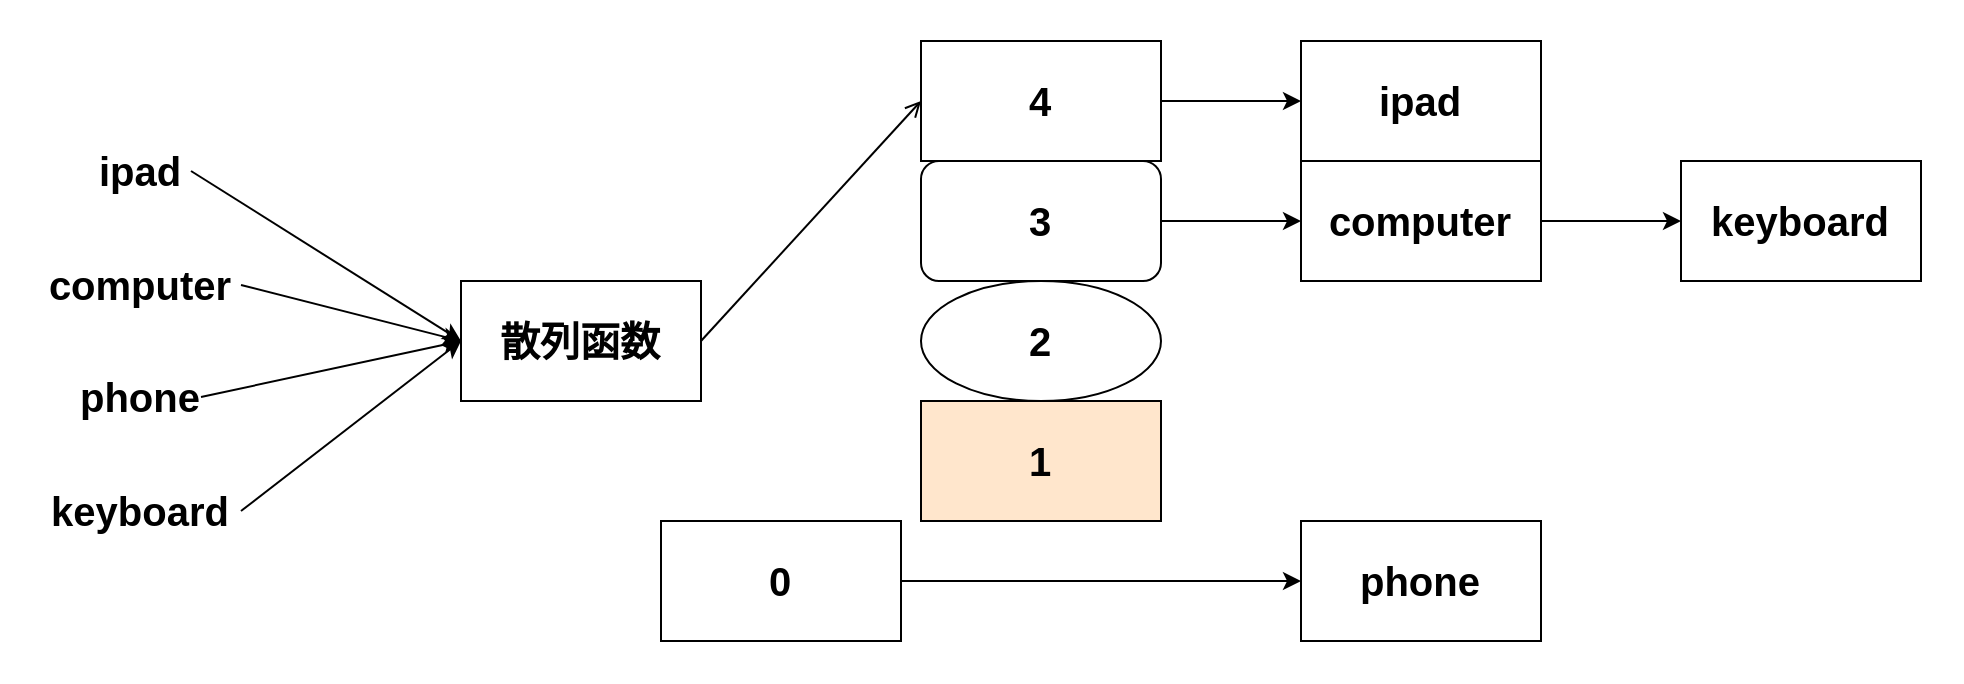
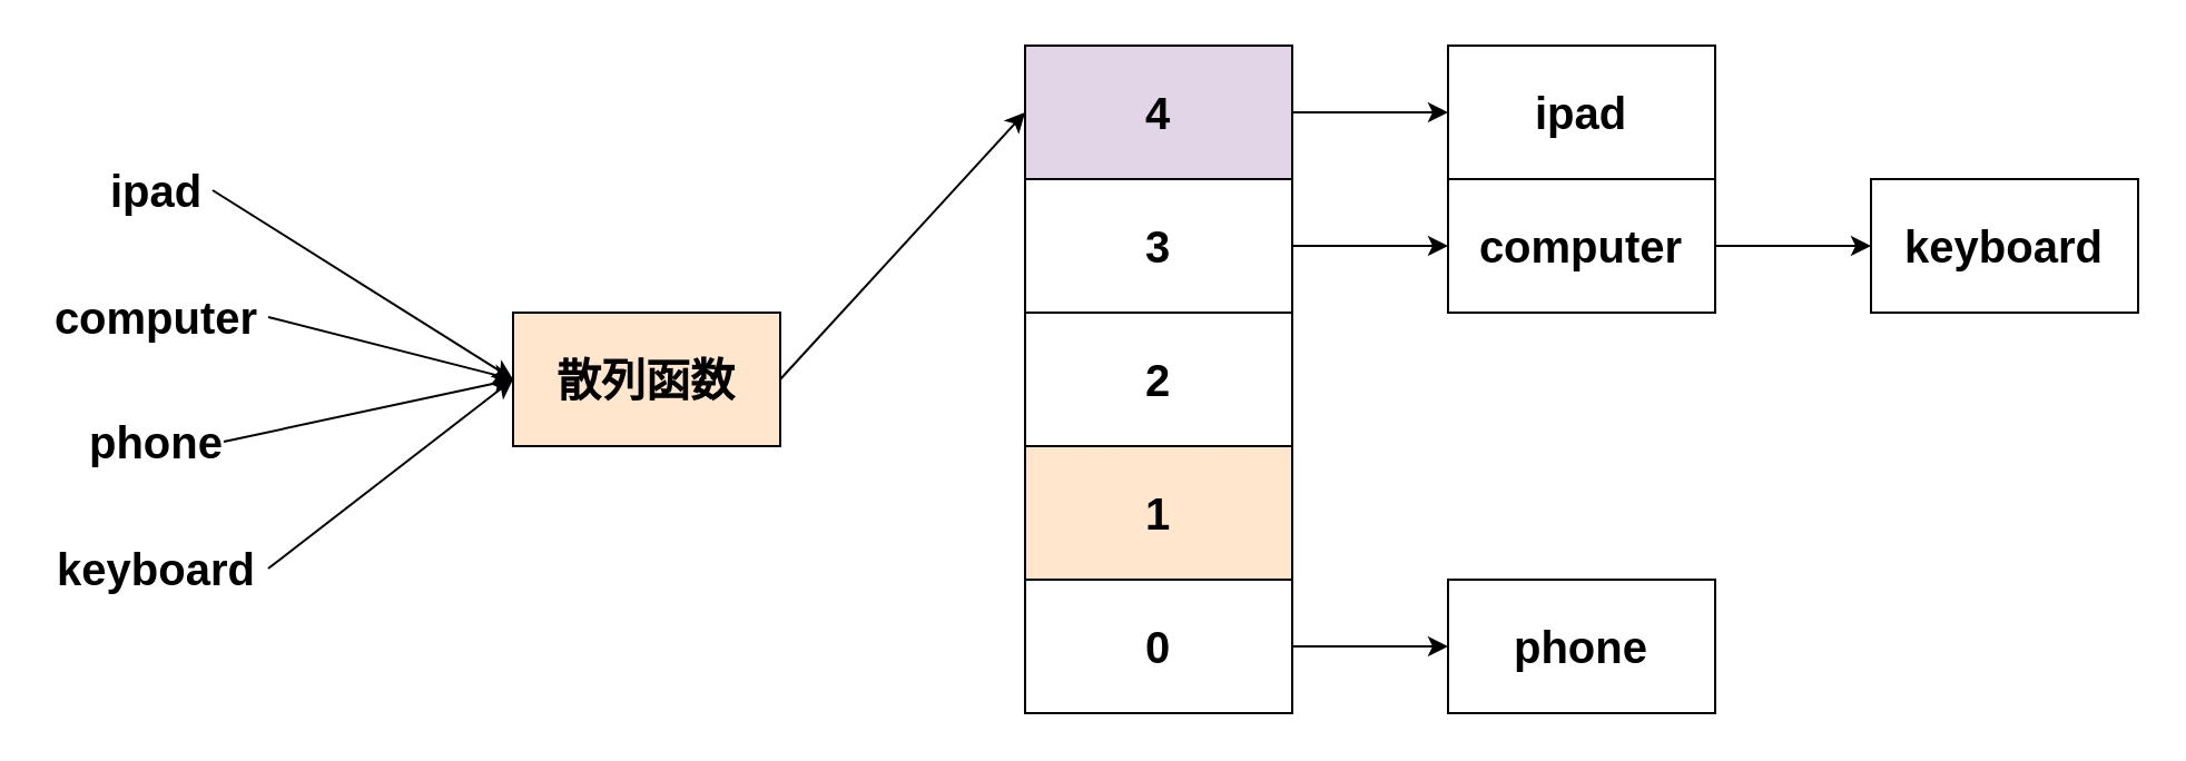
- <mxCell id="9" value="4" style="rounded=0;whiteSpace=wrap;html=1;fontSize=20;fontStyle=1" parent="1" vertex="1"><mxGeometry x="460" y="20" width="120" height="60" as="geometry" /></mxCell>
+ <mxCell id="9" value="4" style="rounded=0;whiteSpace=wrap;html=1;fontSize=20;fontStyle=1;fillColor=#e1d5e7;" parent="1" vertex="1"><mxGeometry x="460" y="20" width="120" height="60" as="geometry" /></mxCell>
- <mxCell id="10" style="edgeStyle=none;rounded=0;orthogonalLoop=1;jettySize=auto;html=1;exitX=1;exitY=0.5;exitDx=0;exitDy=0;entryX=0;entryY=0.5;entryDx=0;entryDy=0;fontSize=20;endArrow=open;" parent="1" source="11" target="9" edge="1"><mxGeometry relative="1" as="geometry" /></mxCell>
+ <mxCell id="10" style="edgeStyle=none;rounded=0;orthogonalLoop=1;jettySize=auto;html=1;exitX=1;exitY=0.5;exitDx=0;exitDy=0;entryX=0;entryY=0.5;entryDx=0;entryDy=0;fontSize=20;" parent="1" source="11" target="9" edge="1"><mxGeometry relative="1" as="geometry" /></mxCell>
- <mxCell id="7" value="3" style="whiteSpace=wrap;html=1;fontSize=20;fontStyle=1;rounded=1;" parent="1" vertex="1"><mxGeometry x="460" y="80" width="120" height="60" as="geometry" /></mxCell>
+ <mxCell id="7" value="3" style="rounded=0;whiteSpace=wrap;html=1;fontSize=20;fontStyle=1" parent="1" vertex="1"><mxGeometry x="460" y="80" width="120" height="60" as="geometry" /></mxCell>
- <mxCell id="11" value="散列函数" style="rounded=0;whiteSpace=wrap;html=1;fontSize=20;fontStyle=1" parent="1" vertex="1"><mxGeometry x="230" y="140" width="120" height="60" as="geometry" /></mxCell>
+ <mxCell id="11" value="散列函数" style="rounded=0;whiteSpace=wrap;html=1;fontSize=20;fontStyle=1;fillColor=#ffe6cc;" parent="1" vertex="1"><mxGeometry x="230" y="140" width="120" height="60" as="geometry" /></mxCell>
- <mxCell id="5" value="2" style="ellipse;whiteSpace=wrap;html=1;fontSize=20;fontStyle=1;" parent="1" vertex="1"><mxGeometry x="460" y="140" width="120" height="60" as="geometry" /></mxCell>
+ <mxCell id="5" value="2" style="rounded=0;whiteSpace=wrap;html=1;fontSize=20;fontStyle=1" parent="1" vertex="1"><mxGeometry x="460" y="140" width="120" height="60" as="geometry" /></mxCell>
- <mxCell id="3" value="0" style="rounded=0;whiteSpace=wrap;html=1;fontSize=20;fontStyle=1" parent="1" vertex="1"><mxGeometry x="330" y="260" width="120" height="60" as="geometry" /></mxCell>
+ <mxCell id="3" value="0" style="rounded=0;whiteSpace=wrap;html=1;fontSize=20;fontStyle=1" parent="1" vertex="1"><mxGeometry x="460" y="260" width="120" height="60" as="geometry" /></mxCell>
